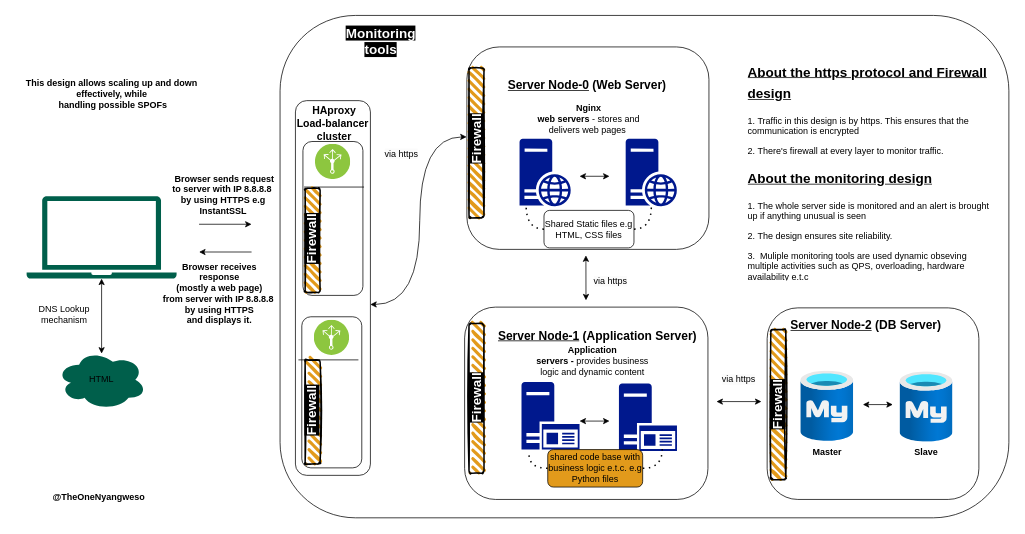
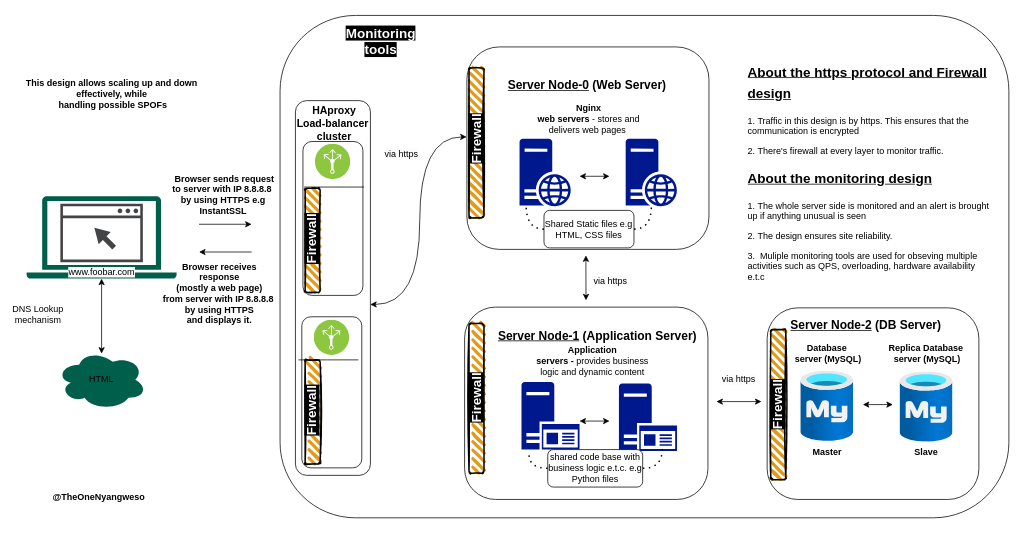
- <mxCell id="49" value="&lt;h1 style=&quot;margin-top: 0px;&quot;&gt;&lt;font style=&quot;font-size: 18px;&quot;&gt;&lt;u&gt;About the monitoring design&lt;/u&gt;&lt;/font&gt;&lt;/h1&gt;&lt;p&gt;1. The whole server side is monitored and an alert is brought up if anything unusual is seen&lt;/p&gt;&lt;p&gt;2. The design ensures site reliability.&lt;/p&gt;&lt;p&gt;3.&amp;nbsp; Muliple monitoring tools are used dynamic obseving multiple activities such as QPS, overloading, hardware availability e.t.c&lt;/p&gt;" style="text;html=1;whiteSpace=wrap;overflow=hidden;rounded=0;" vertex="1" parent="1"><mxGeometry x="995" y="215" width="330" height="156" as="geometry" /></mxCell>
+ <mxCell id="49" value="&lt;h1 style=&quot;margin-top: 0px;&quot;&gt;&lt;font style=&quot;font-size: 18px;&quot;&gt;&lt;u&gt;About the monitoring design&lt;/u&gt;&lt;/font&gt;&lt;/h1&gt;&lt;p&gt;1. The whole server side is monitored and an alert is brought up if anything unusual is seen&lt;/p&gt;&lt;p&gt;2. The design ensures site reliability.&lt;/p&gt;&lt;p&gt;3.&amp;nbsp; Muliple monitoring tools are used for obseving multiple activities such as QPS, overloading, hardware availability e.t.c&lt;/p&gt;" style="text;html=1;whiteSpace=wrap;overflow=hidden;rounded=0;" vertex="1" parent="1"><mxGeometry x="995" y="215" width="330" height="156" as="geometry" /></mxCell>
+ <mxCell id="7" value="&lt;span style=&quot;color: rgb(0, 0, 0); font-family: Helvetica; font-size: 12px; font-style: normal; font-variant-ligatures: normal; font-variant-caps: normal; font-weight: 400; letter-spacing: normal; orphans: 2; text-align: center; text-indent: 0px; text-transform: none; widows: 2; word-spacing: 0px; -webkit-text-stroke-width: 0px; white-space: nowrap; background-color: rgb(251, 251, 251); text-decoration-thickness: initial; text-decoration-style: initial; text-decoration-color: initial; display: inline !important; float: none;&quot;&gt;www.foobar.com&lt;/span&gt;" style="sketch=0;pointerEvents=1;shadow=0;dashed=0;html=1;strokeColor=none;fillColor=#434445;aspect=fixed;labelPosition=center;verticalLabelPosition=bottom;verticalAlign=top;align=center;outlineConnect=0;shape=mxgraph.vvd.web_browser;" vertex="1" parent="1"><mxGeometry x="80" y="271" width="110" height="78.1" as="geometry" /></mxCell>
- <mxCell id="22" value="DNS Lookup&lt;div&gt;mechanism&lt;/div&gt;" style="text;html=1;align=center;verticalAlign=middle;resizable=0;points=[];autosize=1;strokeColor=none;fillColor=none;" vertex="1" parent="1"><mxGeometry x="40" y="398.5" width="90" height="40" as="geometry" /></mxCell>
+ <mxCell id="22" value="DNS Lookup&lt;div&gt;mechanism&lt;/div&gt;" style="text;html=1;align=center;verticalAlign=middle;resizable=0;points=[];autosize=1;strokeColor=none;fillColor=none;" vertex="1" parent="1"><mxGeometry x="5" y="398.5" width="90" height="40" as="geometry" /></mxCell>
+ <mxCell id="31" value="&lt;b&gt;Database&lt;/b&gt;&lt;div&gt;&lt;b&gt;&amp;nbsp;server (MySQL)&lt;/b&gt;&lt;/div&gt;" style="text;html=1;align=center;verticalAlign=middle;whiteSpace=wrap;rounded=0;" vertex="1" parent="1"><mxGeometry x="1055" y="456.1" width="95.25" height="30" as="geometry" /></mxCell>
+ <mxCell id="13" value="&lt;b&gt;Replica Database&lt;/b&gt;&lt;div&gt;&lt;b&gt;&amp;nbsp;server (MySQL)&lt;/b&gt;&lt;/div&gt;" style="text;html=1;align=center;verticalAlign=middle;whiteSpace=wrap;rounded=0;" vertex="1" parent="1"><mxGeometry x="1177.49" y="456.1" width="115" height="30" as="geometry" /></mxCell>
- <mxCell id="67" value="shared code base with business logic e.t.c. e.g Python files" style="rounded=1;whiteSpace=wrap;html=1;fillColor=#e29a1b;" vertex="1" parent="1"><mxGeometry x="730" y="599" width="126.6" height="50" as="geometry" /></mxCell>
+ <mxCell id="67" value="shared code base with business logic e.t.c. e.g Python files" style="rounded=1;whiteSpace=wrap;html=1;" vertex="1" parent="1"><mxGeometry x="730" y="599" width="126.6" height="50" as="geometry" /></mxCell>
